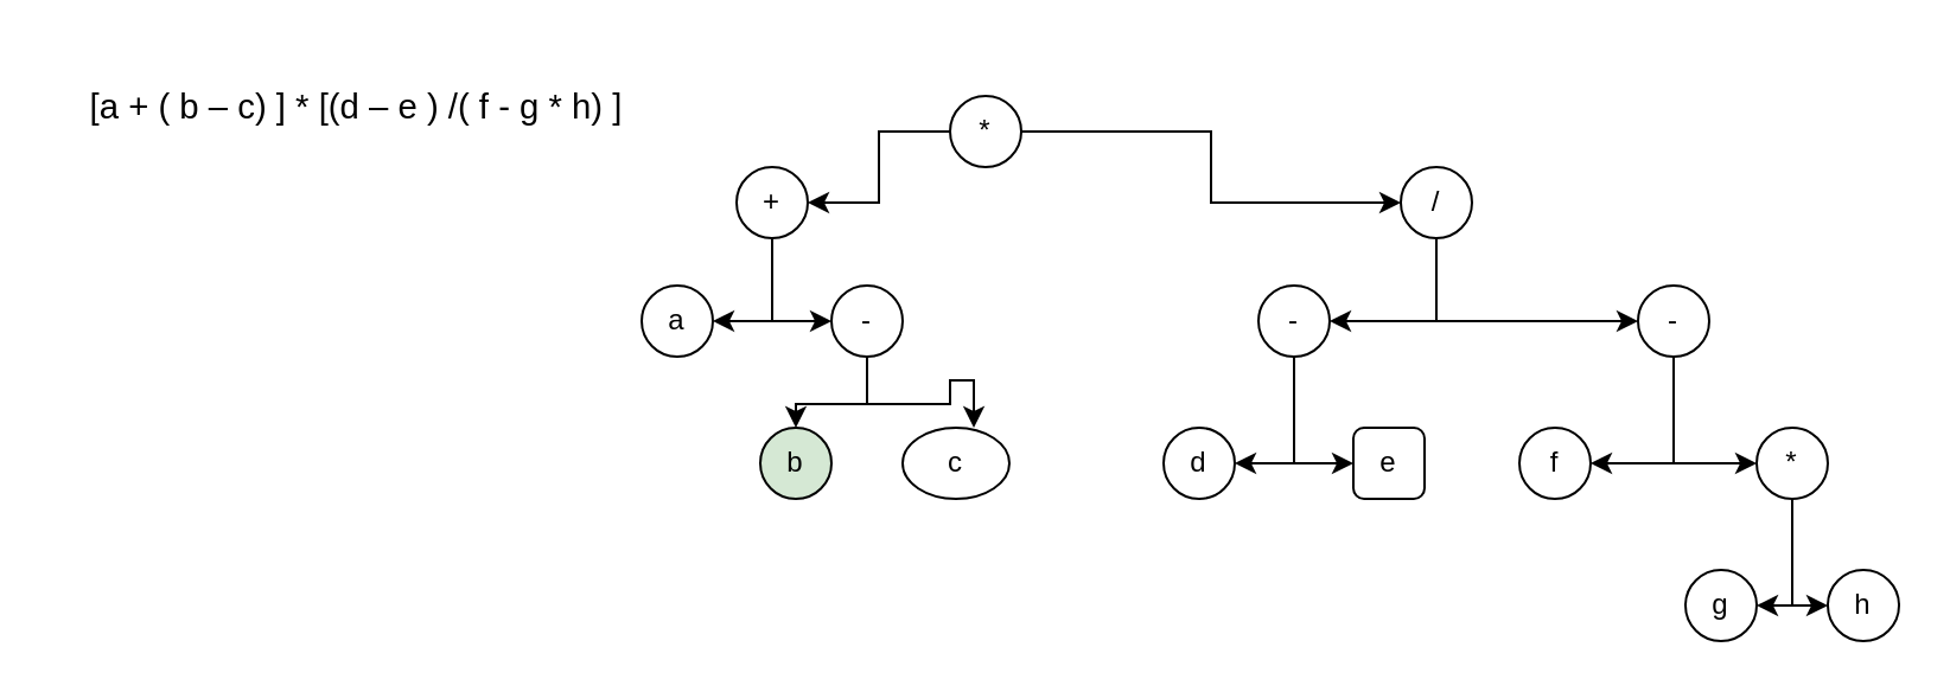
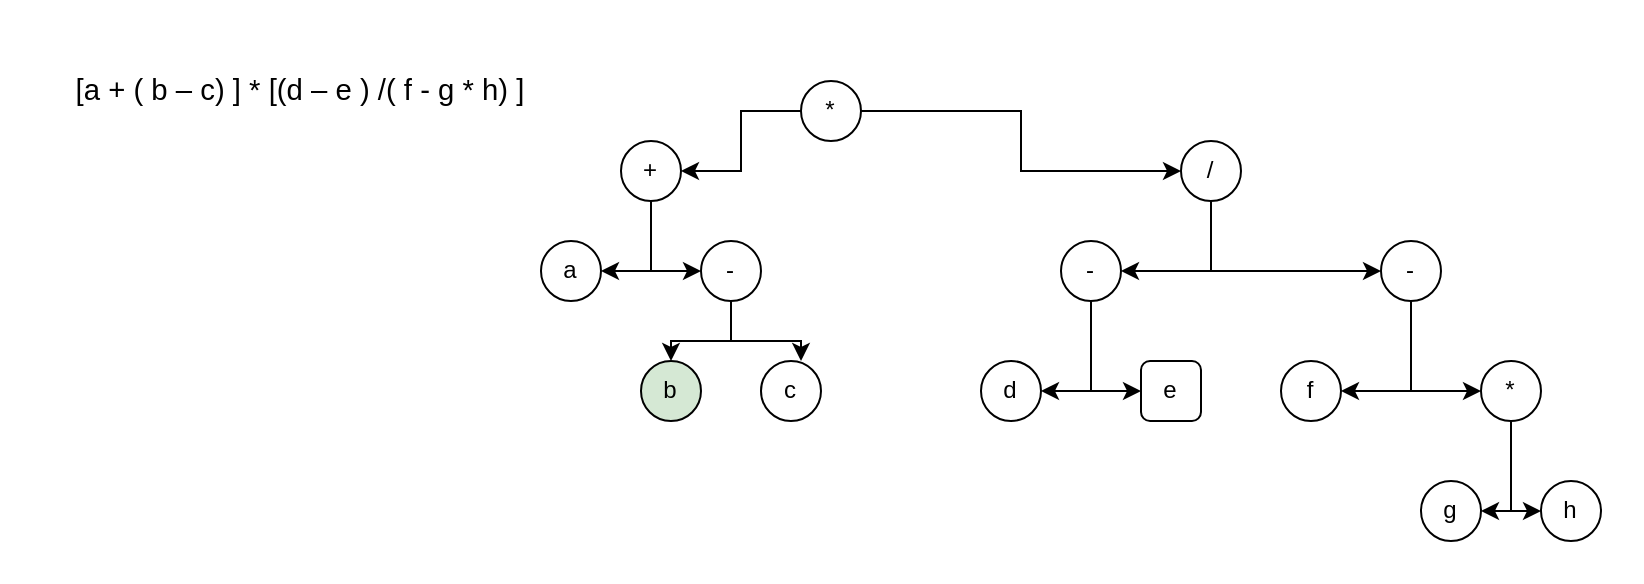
- <mxCell id="13" value="c" style="ellipse;whiteSpace=wrap;html=1;aspect=fixed;" vertex="1" parent="1"><mxGeometry x="380" y="180" width="45" height="30" as="geometry" /></mxCell>
+ <mxCell id="13" value="c" style="ellipse;whiteSpace=wrap;html=1;aspect=fixed;" vertex="1" parent="1"><mxGeometry x="380" y="180" width="30" height="30" as="geometry" /></mxCell>
